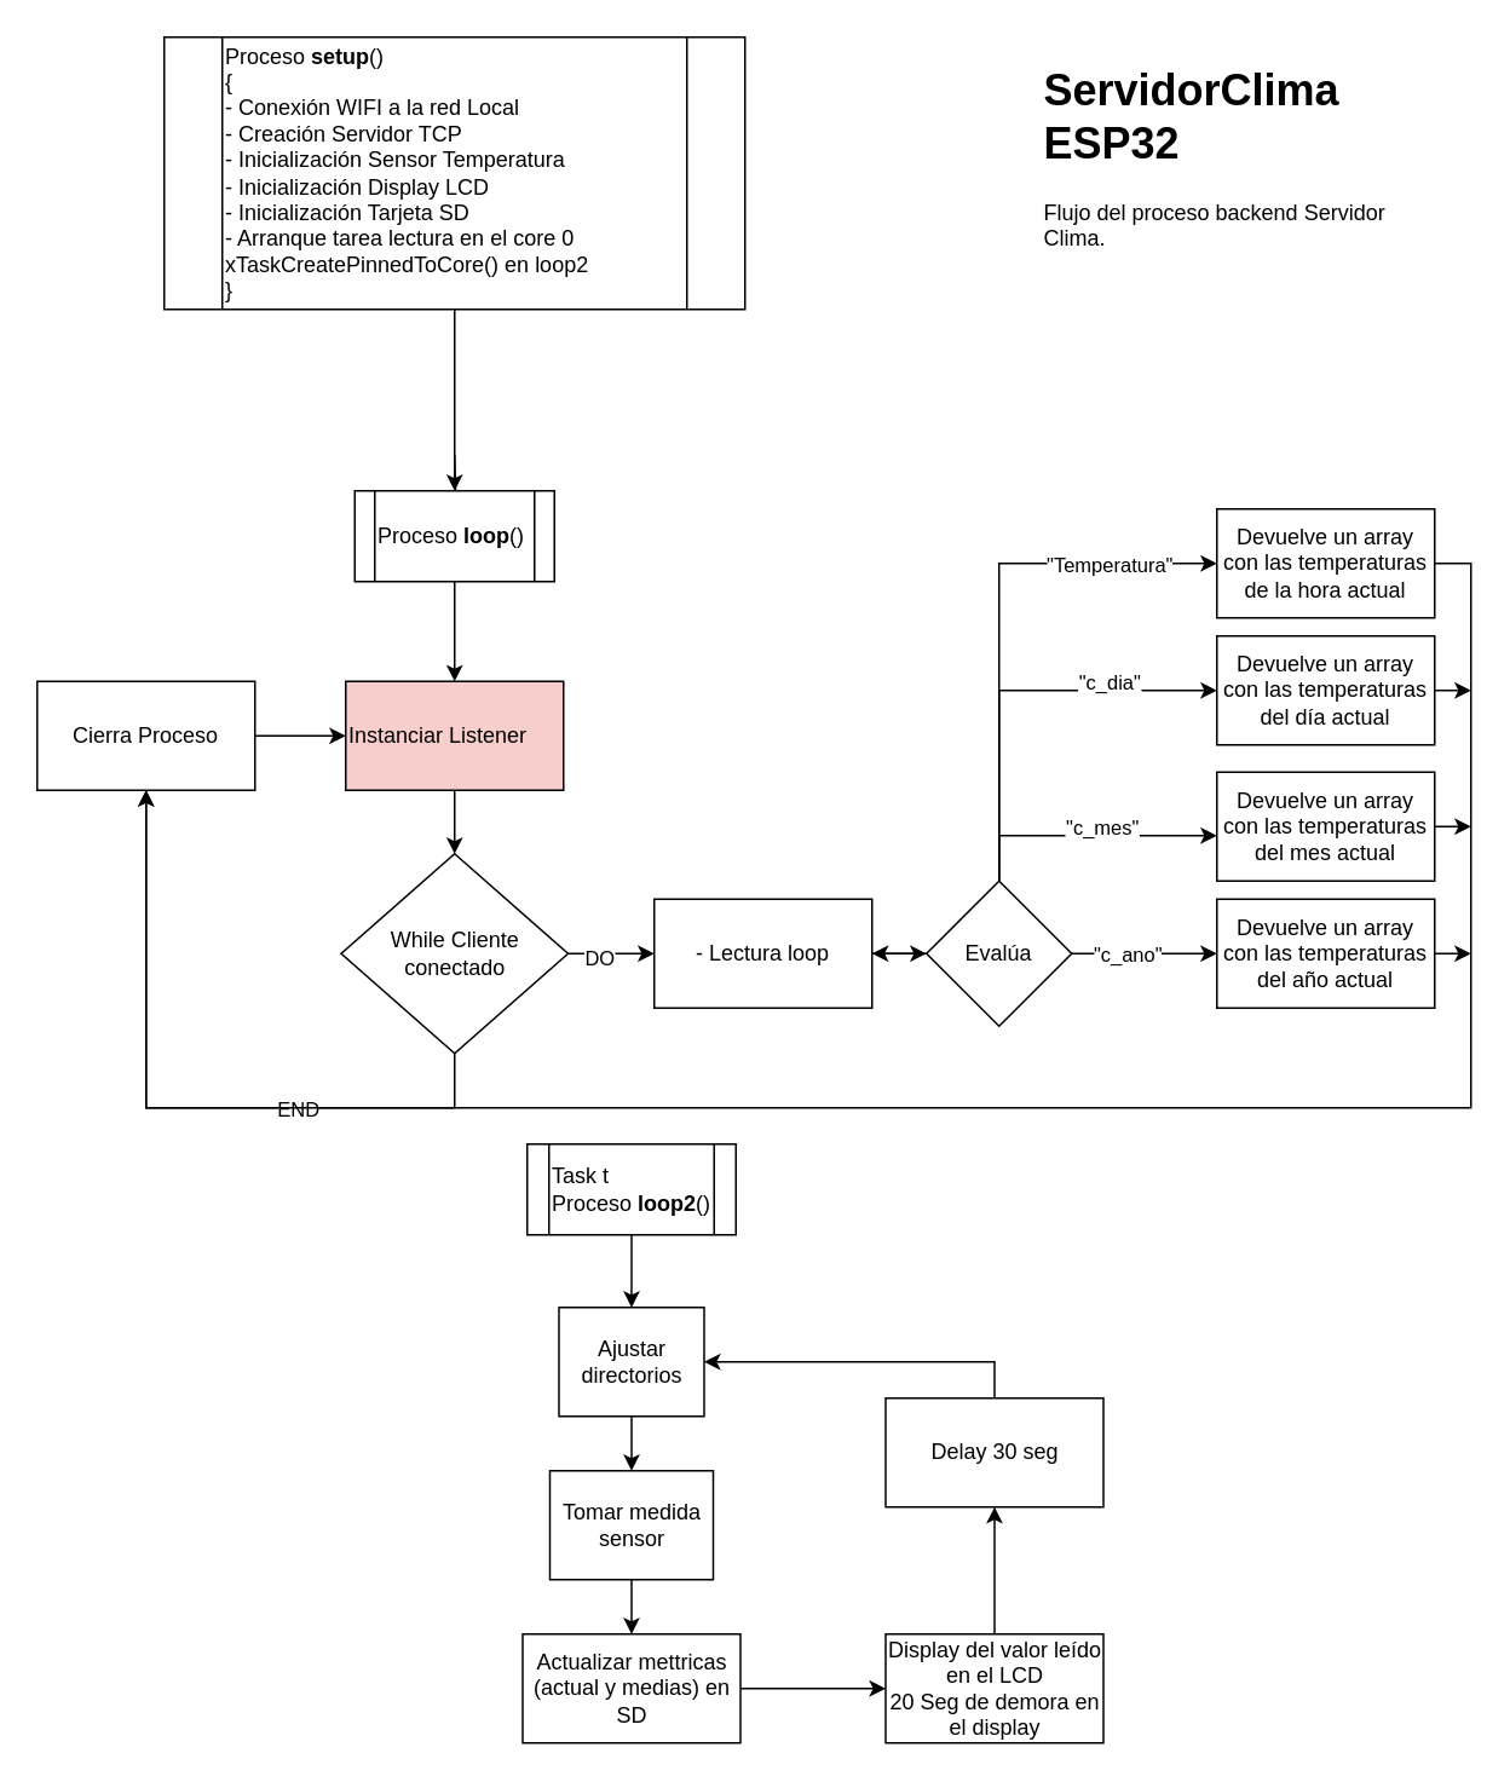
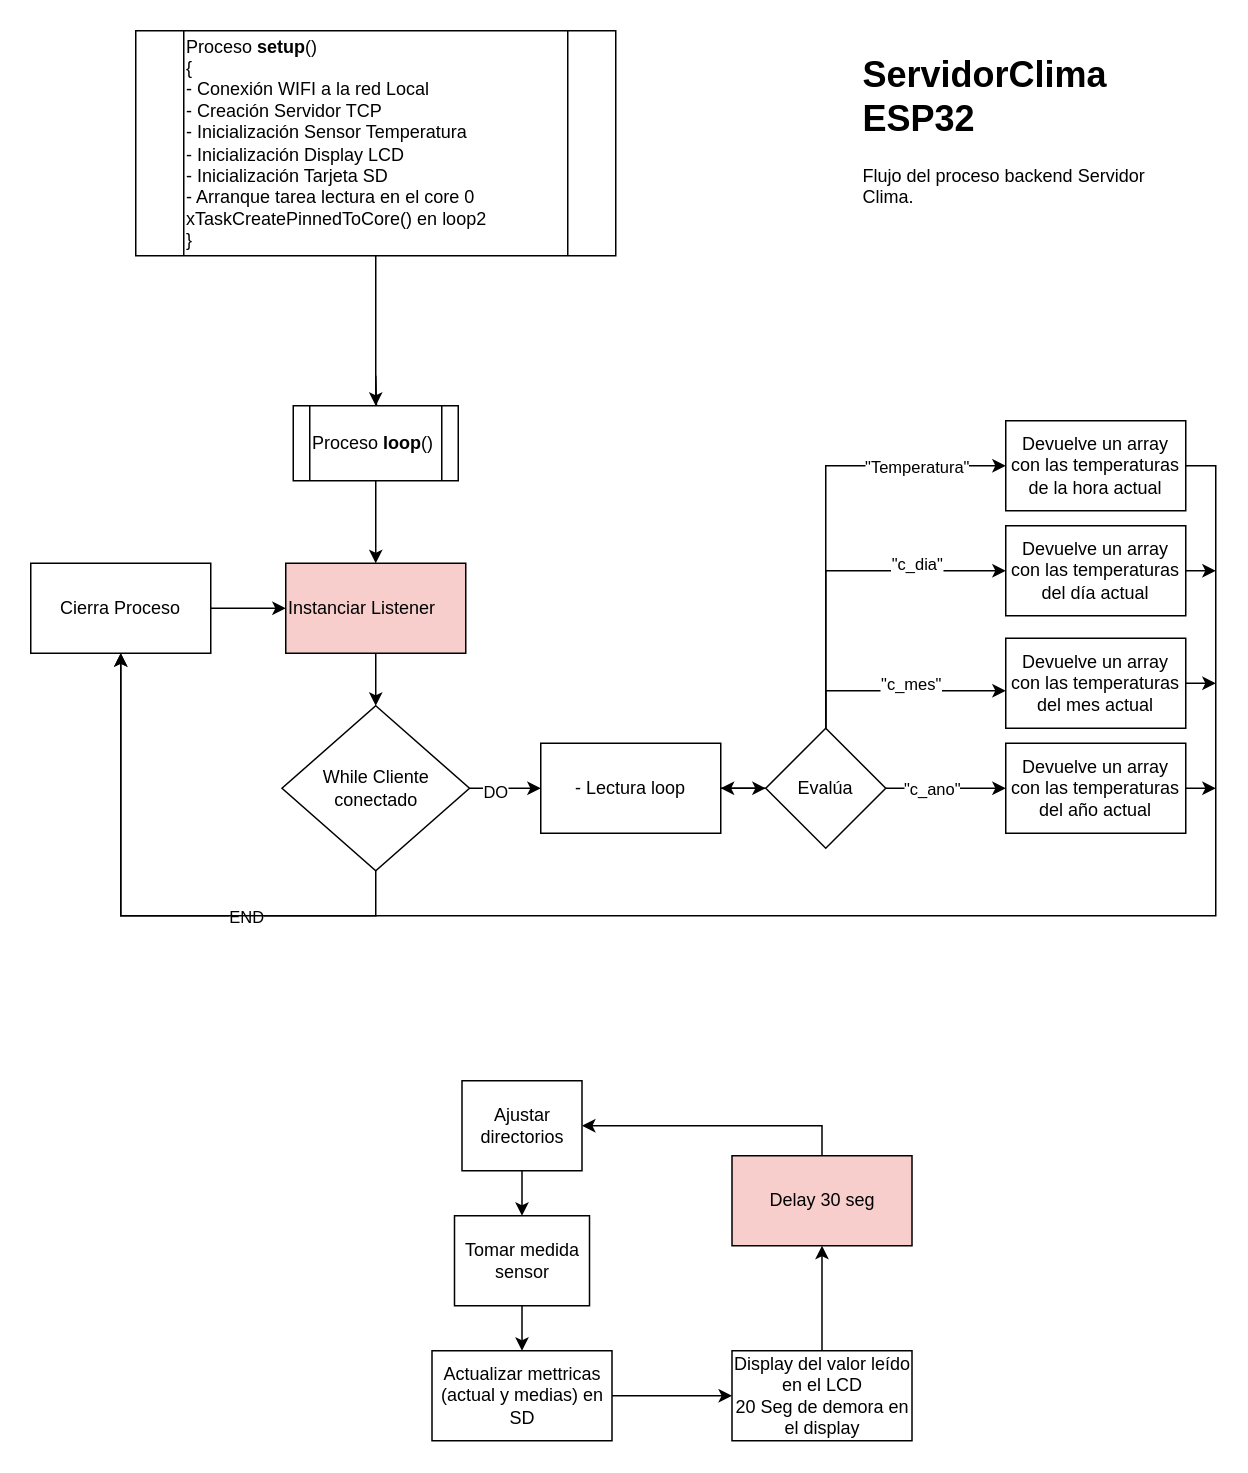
- <mxCell id="40" value="Task t&lt;br&gt;Proceso &lt;b&gt;loop2&lt;/b&gt;()" style="shape=process;whiteSpace=wrap;html=1;backgroundOutline=1;align=left;" vertex="1" parent="1"><mxGeometry x="290" y="630" width="115" height="50" as="geometry" /></mxCell>
- <mxCell id="37" value="" style="edgeStyle=orthogonalEdgeStyle;rounded=0;orthogonalLoop=1;jettySize=auto;html=1;exitX=0.5;exitY=1;exitDx=0;exitDy=0;entryX=0.5;entryY=0;entryDx=0;entryDy=0;" parent="1" source="40" target="39" edge="1"><mxGeometry relative="1" as="geometry"><mxPoint x="170" y="770" as="sourcePoint" /><mxPoint x="348" y="760" as="targetPoint" /></mxGeometry></mxCell>
- <mxCell id="49" value="Delay 30 seg" style="whiteSpace=wrap;html=1;" vertex="1" parent="1"><mxGeometry x="487.5" y="770" width="120" height="60" as="geometry" /></mxCell>
+ <mxCell id="49" value="Delay 30 seg" style="whiteSpace=wrap;html=1;fillColor=#f8cecc;" vertex="1" parent="1"><mxGeometry x="487.5" y="770" width="120" height="60" as="geometry" /></mxCell>
